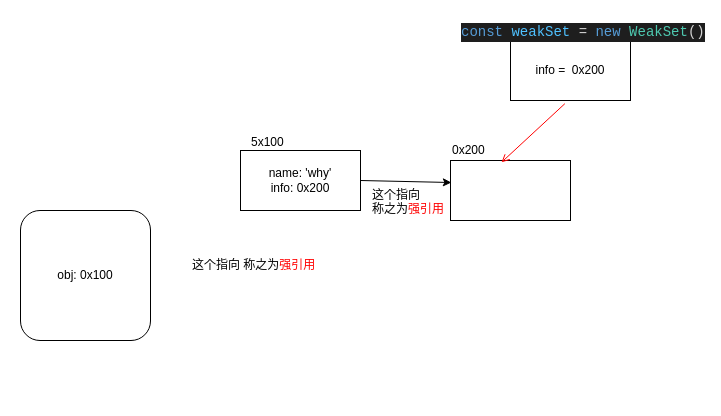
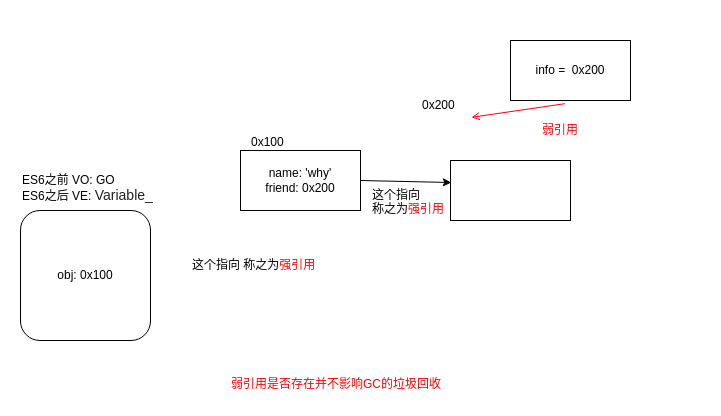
- <mxCell id="15" value="&lt;div style=&quot;color: rgb(212 , 212 , 212) ; background-color: rgb(30 , 30 , 30) ; font-family: &amp;#34;consolas&amp;#34; , &amp;#34;courier new&amp;#34; , monospace ; font-size: 14px ; line-height: 19px ; white-space: pre&quot;&gt;&lt;div style=&quot;font-family: &amp;#34;consolas&amp;#34; , &amp;#34;courier new&amp;#34; , monospace ; line-height: 19px&quot;&gt;&lt;span style=&quot;color: #569cd6&quot;&gt;const&lt;/span&gt; &lt;span style=&quot;color: #4fc1ff&quot;&gt;weakSet&lt;/span&gt; = &lt;span style=&quot;color: #569cd6&quot;&gt;new&lt;/span&gt; &lt;span style=&quot;color: #4ec9b0&quot;&gt;WeakSet&lt;/span&gt;()&lt;/div&gt;&lt;/div&gt;" style="text;html=1;resizable=0;points=[];autosize=1;align=left;verticalAlign=top;spacingTop=-4;" parent="1" vertex="1"><mxGeometry x="459" y="20" width="240" height="20" as="geometry" /></mxCell>
+ <mxCell id="13" value="&lt;font color=&quot;#ff0000&quot;&gt;弱引用&lt;/font&gt;" style="text;html=1;resizable=0;points=[];autosize=1;align=left;verticalAlign=top;spacingTop=-4;" parent="1" vertex="1"><mxGeometry x="540" y="120" width="50" height="20" as="geometry" /></mxCell>
- <mxCell id="5" value="5x100" style="text;html=1;resizable=0;points=[];autosize=1;align=left;verticalAlign=top;spacingTop=-4;" parent="1" vertex="1"><mxGeometry x="249" y="132" width="50" height="20" as="geometry" /></mxCell>
+ <mxCell id="5" value="0x100" style="text;html=1;resizable=0;points=[];autosize=1;align=left;verticalAlign=top;spacingTop=-4;" parent="1" vertex="1"><mxGeometry x="249" y="132" width="50" height="20" as="geometry" /></mxCell>
- <mxCell id="7" value="0x200" style="text;html=1;resizable=0;points=[];autosize=1;align=left;verticalAlign=top;spacingTop=-4;" parent="1" vertex="1"><mxGeometry x="450" y="140" width="50" height="20" as="geometry" /></mxCell>
+ <mxCell id="7" value="0x200" style="text;html=1;resizable=0;points=[];autosize=1;align=left;verticalAlign=top;spacingTop=-4;" parent="1" vertex="1"><mxGeometry x="420" y="95" width="50" height="20" as="geometry" /></mxCell>
- <mxCell id="4" value="name: 'why'&lt;br&gt;info: 0x200" style="rounded=0;whiteSpace=wrap;html=1;" parent="1" vertex="1"><mxGeometry x="240" y="150" width="120" height="60" as="geometry" /></mxCell>
+ <mxCell id="4" value="name: 'why'&lt;br&gt;friend: 0x200" style="rounded=0;whiteSpace=wrap;html=1;" parent="1" vertex="1"><mxGeometry x="240" y="150" width="120" height="60" as="geometry" /></mxCell>
+ <mxCell id="3" value="ES6之前 VO: GO&lt;br&gt;ES6之后 VE:&amp;nbsp;&lt;span style=&quot;color: rgb(34 , 34 , 34) ; font-family: , &amp;#34;sf ui text&amp;#34; , &amp;#34;arial&amp;#34; , &amp;#34;pingfang sc&amp;#34; , &amp;#34;hiragino sans gb&amp;#34; , &amp;#34;microsoft yahei&amp;#34; , &amp;#34;wenquanyi micro hei&amp;#34; , sans-serif ; font-size: 14px ; white-space: normal ; background-color: rgb(255 , 255 , 255)&quot;&gt;Variable_&lt;/span&gt;" style="text;html=1;resizable=0;points=[];autosize=1;align=left;verticalAlign=top;spacingTop=-4;" parent="1" vertex="1"><mxGeometry x="20" y="170" width="150" height="30" as="geometry" /></mxCell>
+ <mxCell id="14" value="&lt;font color=&quot;#ff0000&quot;&gt;弱引用是否存在并不影响GC的垃圾回收&lt;/font&gt;" style="text;html=1;resizable=0;points=[];autosize=1;align=left;verticalAlign=top;spacingTop=-4;" parent="1" vertex="1"><mxGeometry x="229" y="374" width="230" height="20" as="geometry" /></mxCell>
